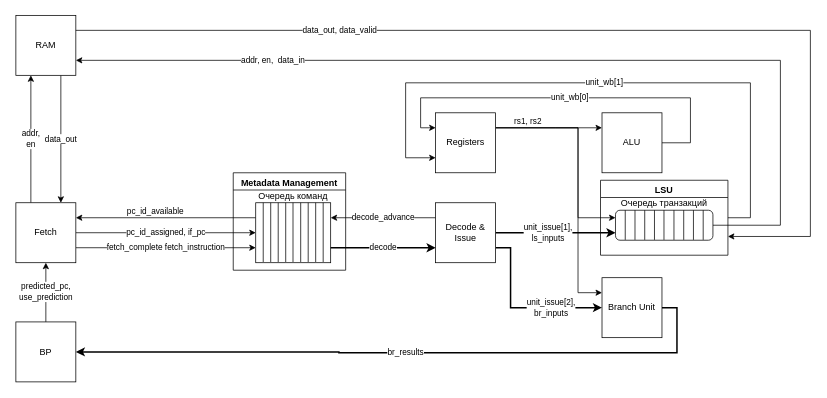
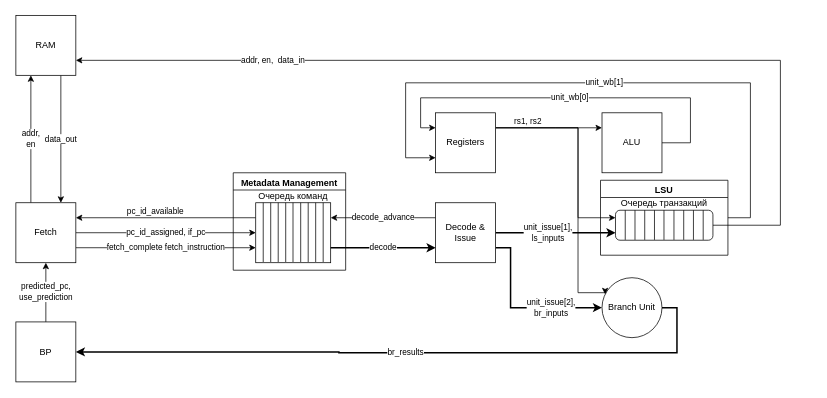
- <mxCell id="40" value="&lt;div&gt;data_out, data_valid&lt;br&gt;&lt;/div&gt;" style="edgeStyle=orthogonalEdgeStyle;rounded=0;orthogonalLoop=1;jettySize=auto;html=1;exitX=1;exitY=0.25;exitDx=0;exitDy=0;entryX=1;entryY=0.75;entryDx=0;entryDy=0;strokeWidth=1;" edge="1" parent="1" source="7" target="41"><mxGeometry x="-0.484" relative="1" as="geometry"><mxPoint x="1120" y="320" as="sourcePoint" /><mxPoint x="1000" y="320" as="targetPoint" /><Array as="points"><mxPoint x="1080" y="40" /><mxPoint x="1080" y="315" /></Array><mxPoint as="offset" /></mxGeometry></mxCell>
- <mxCell id="21" value="Branch Unit" style="whiteSpace=wrap;html=1;aspect=fixed;" vertex="1" parent="1"><mxGeometry x="802" y="370" width="80" height="80" as="geometry" /></mxCell>
+ <mxCell id="21" value="Branch Unit" style="ellipse;whiteSpace=wrap;html=1;aspect=fixed;" vertex="1" parent="1"><mxGeometry x="802" y="370" width="80" height="80" as="geometry" /></mxCell>
